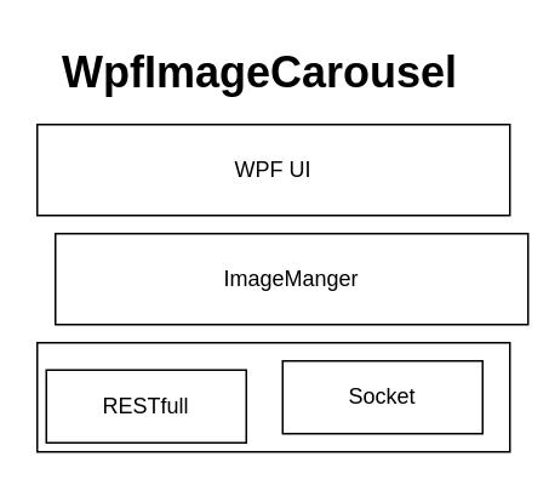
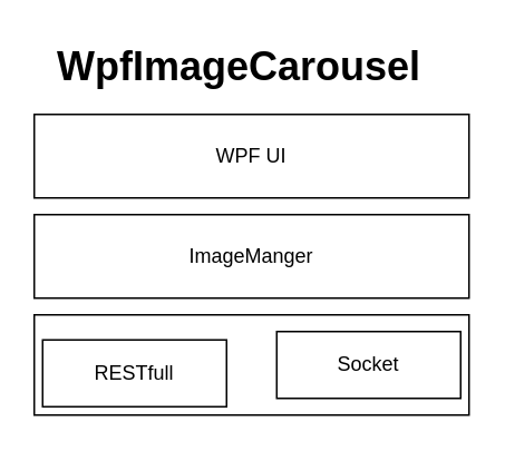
- <mxCell id="3" value="ImageManger" style="rounded=0;whiteSpace=wrap;html=1;" vertex="1" parent="1"><mxGeometry x="30" y="128" width="260" height="50" as="geometry" /></mxCell>
+ <mxCell id="3" value="ImageManger" style="rounded=0;whiteSpace=wrap;html=1;" vertex="1" parent="1"><mxGeometry x="20" y="128" width="260" height="50" as="geometry" /></mxCell>
- <mxCell id="5" value="Socket" style="rounded=0;whiteSpace=wrap;html=1;" vertex="1" parent="1"><mxGeometry x="155" y="198" width="110" height="40" as="geometry" /></mxCell>
+ <mxCell id="5" value="Socket" style="rounded=0;whiteSpace=wrap;html=1;" vertex="1" parent="1"><mxGeometry x="165" y="198" width="110" height="40" as="geometry" /></mxCell>
